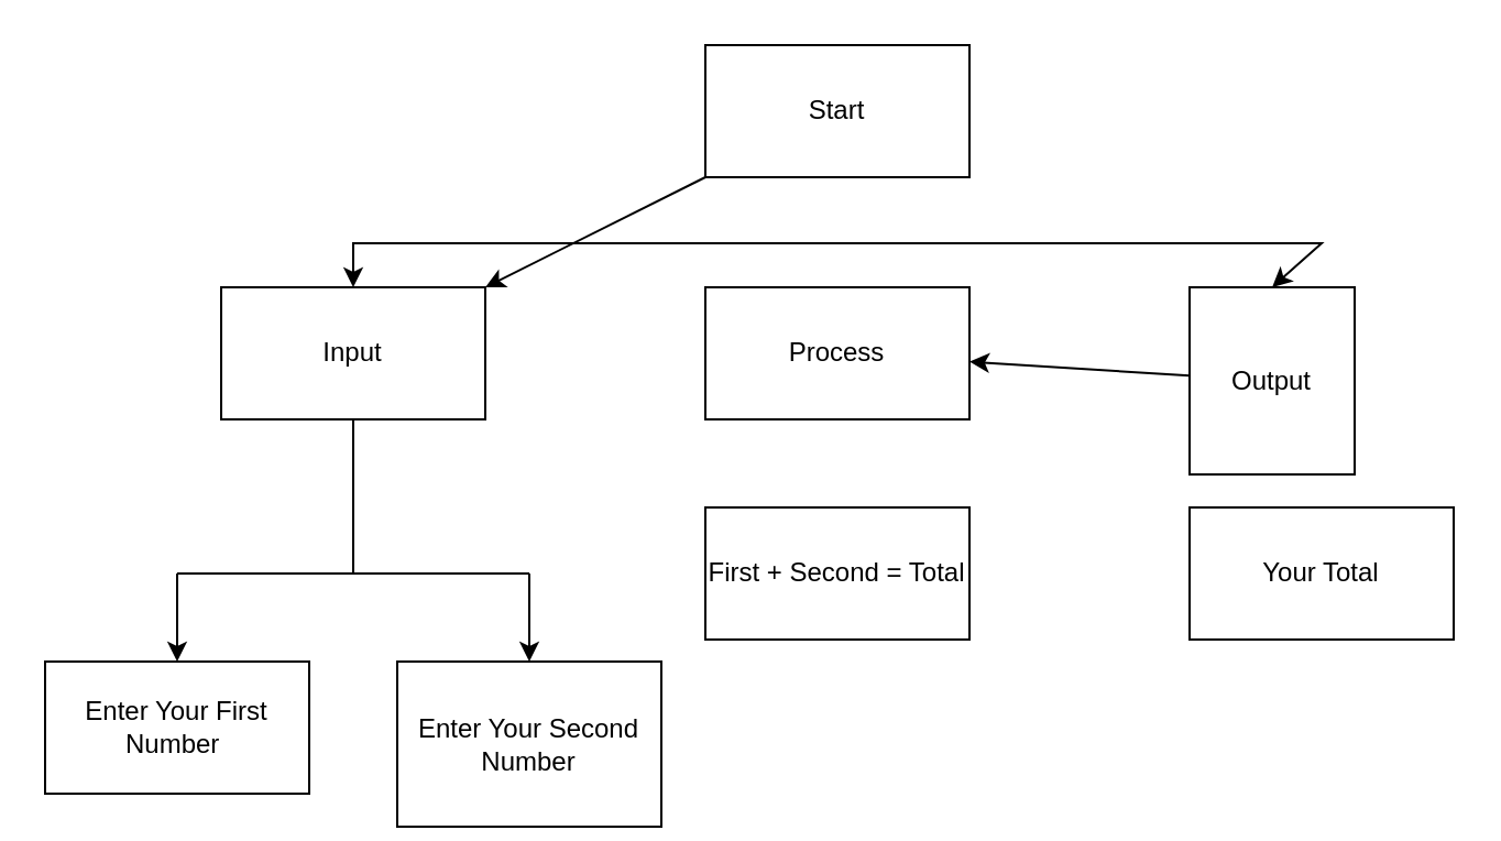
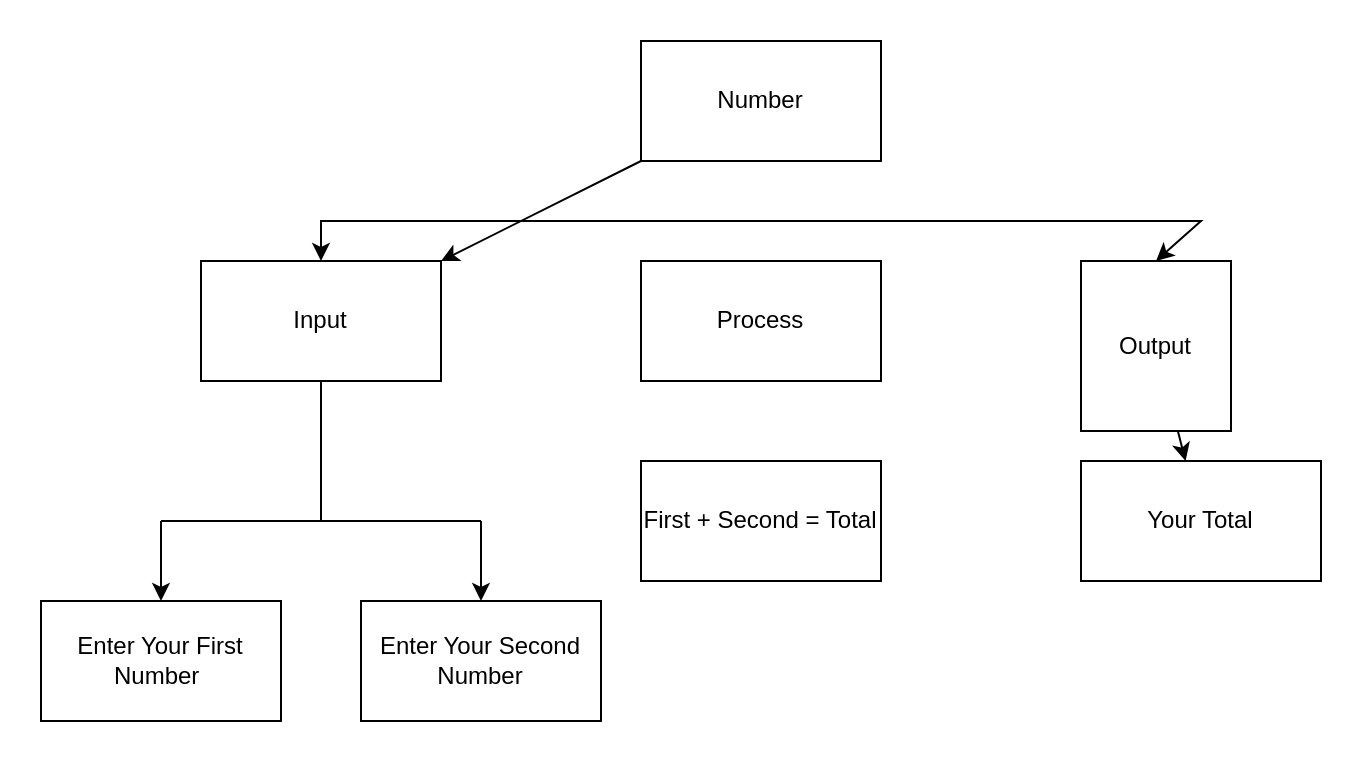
- <mxCell id="5" value="Start" style="rounded=0;whiteSpace=wrap;html=1;" vertex="1" parent="1"><mxGeometry x="320" y="20" width="120" height="60" as="geometry" /></mxCell>
+ <mxCell id="5" value="Number" style="rounded=0;whiteSpace=wrap;html=1;" vertex="1" parent="1"><mxGeometry x="320" y="20" width="120" height="60" as="geometry" /></mxCell>
- <mxCell id="8" style="edgeStyle=none;rounded=0;html=1;" edge="1" parent="1" source="9" target="7"><mxGeometry relative="1" as="geometry" /></mxCell>
+ <mxCell id="8" style="edgeStyle=none;rounded=0;html=1;" edge="1" parent="1" source="9" target="13"><mxGeometry relative="1" as="geometry" /></mxCell>
- <mxCell id="11" value="Enter Your Second Number" style="rounded=0;whiteSpace=wrap;html=1;" vertex="1" parent="1"><mxGeometry x="180" y="300" width="120" height="75" as="geometry" /></mxCell>
+ <mxCell id="11" value="Enter Your Second Number" style="rounded=0;whiteSpace=wrap;html=1;" vertex="1" parent="1"><mxGeometry x="180" y="300" width="120" height="60" as="geometry" /></mxCell>
